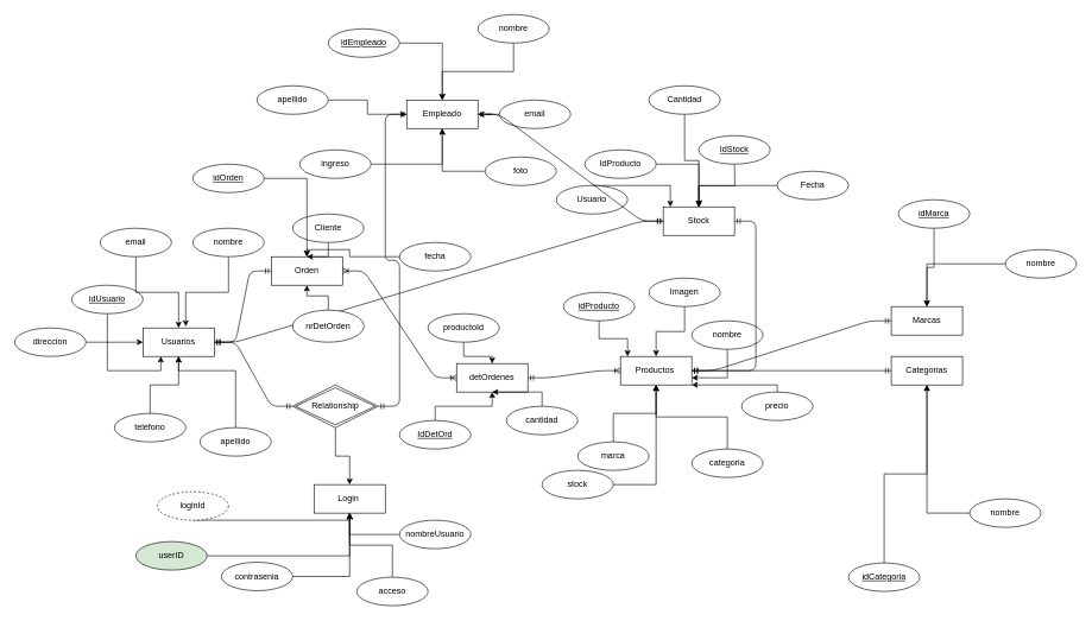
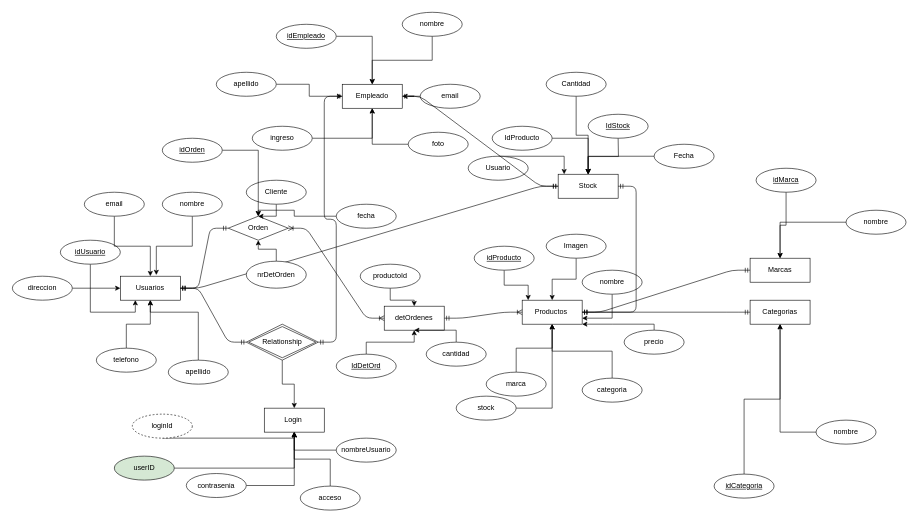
- <mxCell id="84" value="Orden" style="whiteSpace=wrap;html=1;align=center;" vertex="1" parent="1"><mxGeometry x="380" y="360" width="100" height="40" as="geometry" /></mxCell>
+ <mxCell id="84" value="Orden" style="rhombus;whiteSpace=wrap;html=1;align=center;" vertex="1" parent="1"><mxGeometry x="380" y="360" width="100" height="40" as="geometry" /></mxCell>
